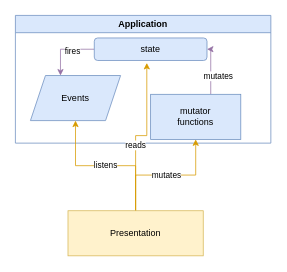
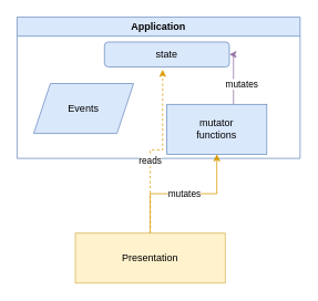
- <mxCell id="6" style="edgeStyle=orthogonalEdgeStyle;rounded=0;orthogonalLoop=1;jettySize=auto;html=1;fillColor=#e1d5e7;strokeColor=#9673a6;" edge="1" parent="2" source="8" target="3"><mxGeometry relative="1" as="geometry"><Array as="points"><mxPoint x="60" y="45" /></Array></mxGeometry></mxCell>
- <mxCell id="7" value="fires" style="edgeLabel;html=1;align=center;verticalAlign=middle;resizable=0;points=[];" vertex="1" connectable="0" parent="6"><mxGeometry x="-0.245" y="2" relative="1" as="geometry"><mxPoint as="offset" /></mxGeometry></mxCell>
- <mxCell id="11" value="reads" style="edgeStyle=orthogonalEdgeStyle;rounded=0;orthogonalLoop=1;jettySize=auto;html=1;entryX=0.466;entryY=1.11;entryDx=0;entryDy=0;entryPerimeter=0;fillColor=#ffe6cc;strokeColor=#d79b00;" edge="1" parent="1" source="12" target="8"><mxGeometry x="-0.187" relative="1" as="geometry"><mxPoint y="-1" as="offset" /></mxGeometry></mxCell>
+ <mxCell id="11" value="reads" style="edgeStyle=orthogonalEdgeStyle;rounded=0;orthogonalLoop=1;jettySize=auto;html=1;entryX=0.466;entryY=1.11;entryDx=0;entryDy=0;entryPerimeter=0;fillColor=#ffe6cc;strokeColor=#d79b00;dashed=1;" edge="1" parent="1" source="12" target="8"><mxGeometry x="-0.187" relative="1" as="geometry"><mxPoint y="-1" as="offset" /></mxGeometry></mxCell>
- <mxCell id="9" value="listens" style="edgeStyle=orthogonalEdgeStyle;rounded=0;orthogonalLoop=1;jettySize=auto;html=1;fillColor=#ffe6cc;strokeColor=#d79b00;" edge="1" parent="1" source="12" target="3"><mxGeometry relative="1" as="geometry" /></mxCell>
